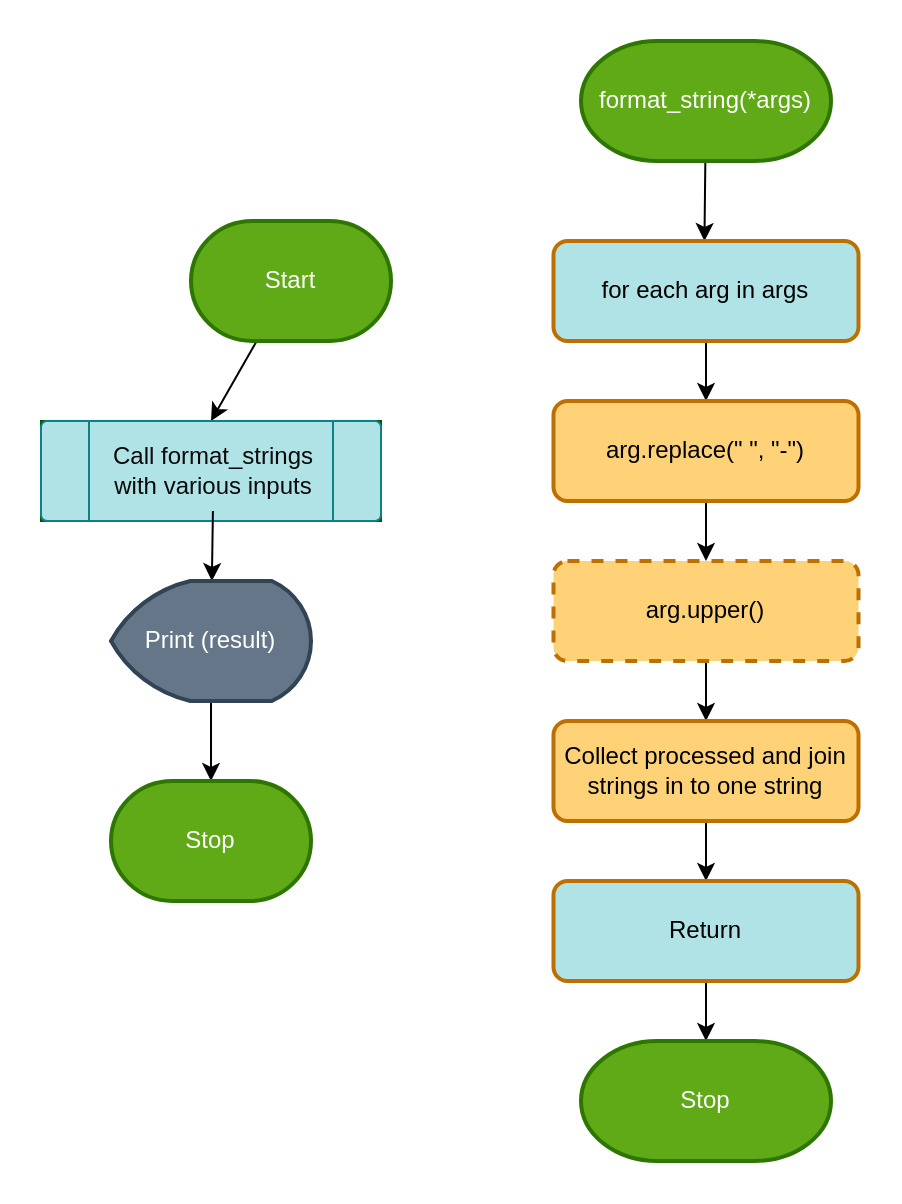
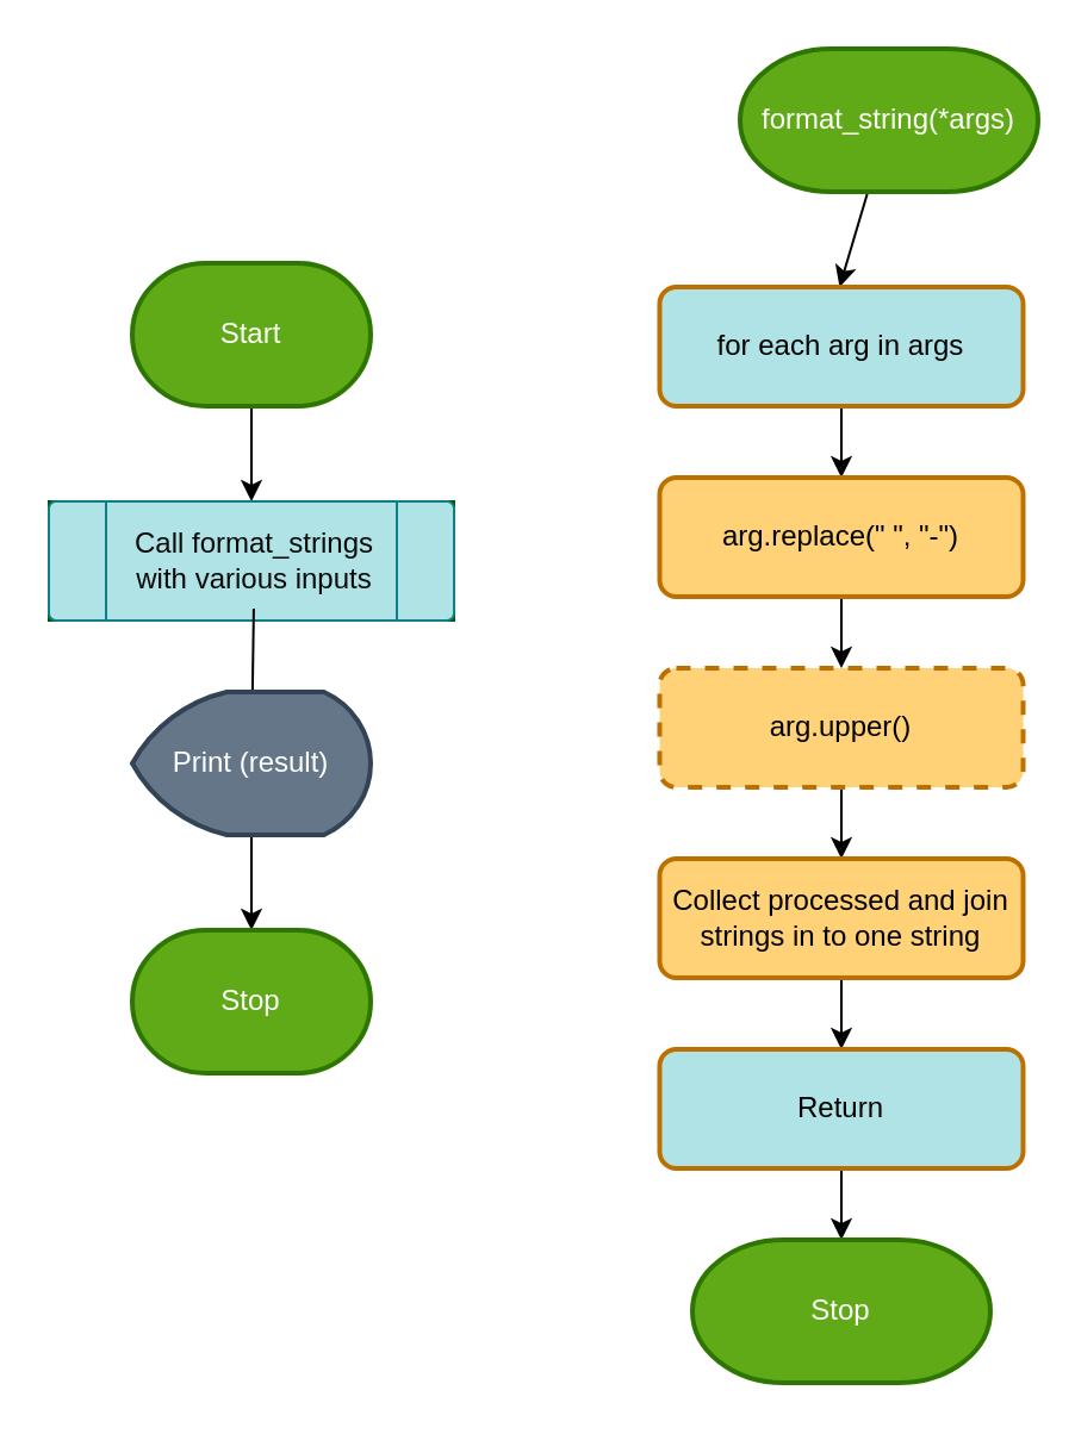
- <mxCell id="3" value="format_string(*args)" style="strokeWidth=2;html=1;shape=mxgraph.flowchart.terminator;whiteSpace=wrap;fillColor=#60a917;fontColor=#ffffff;strokeColor=#2D7600;" parent="1" vertex="1"><mxGeometry x="290" y="20" width="125" height="60" as="geometry" /></mxCell>
+ <mxCell id="3" value="format_string(*args)" style="strokeWidth=2;html=1;shape=mxgraph.flowchart.terminator;whiteSpace=wrap;fillColor=#60a917;fontColor=#ffffff;strokeColor=#2D7600;" parent="1" vertex="1"><mxGeometry x="310" y="20" width="125" height="60" as="geometry" /></mxCell>
- <mxCell id="5" value="Start" style="strokeWidth=2;html=1;shape=mxgraph.flowchart.terminator;whiteSpace=wrap;fillColor=#60a917;fontColor=#ffffff;strokeColor=#2D7600;" parent="1" vertex="1"><mxGeometry x="95" y="110" width="100" height="60" as="geometry" /></mxCell>
+ <mxCell id="5" value="Start" style="strokeWidth=2;html=1;shape=mxgraph.flowchart.terminator;whiteSpace=wrap;fillColor=#60a917;fontColor=#ffffff;strokeColor=#2D7600;" parent="1" vertex="1"><mxGeometry x="55" y="110" width="100" height="60" as="geometry" /></mxCell>
- <mxCell id="8" style="edgeStyle=none;html=1;" edge="1" parent="1" source="9" target="22"><mxGeometry relative="1" as="geometry" /></mxCell>
+ <mxCell id="8" style="edgeStyle=none;html=1;endArrow=none;" edge="1" parent="1" source="9" target="22"><mxGeometry relative="1" as="geometry" /></mxCell>
